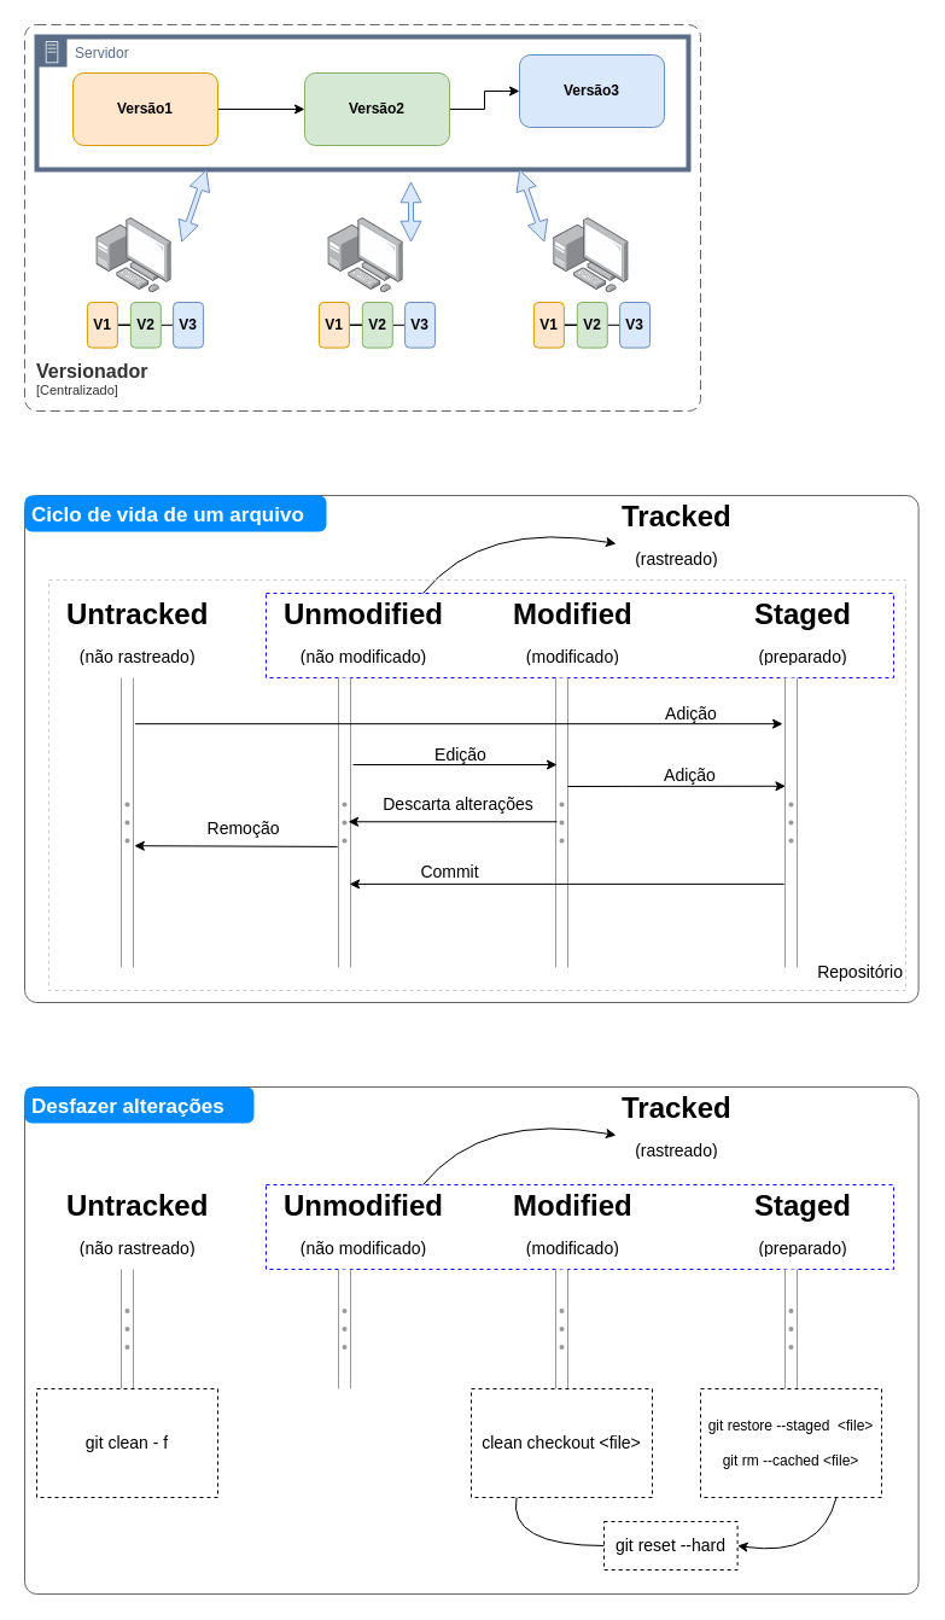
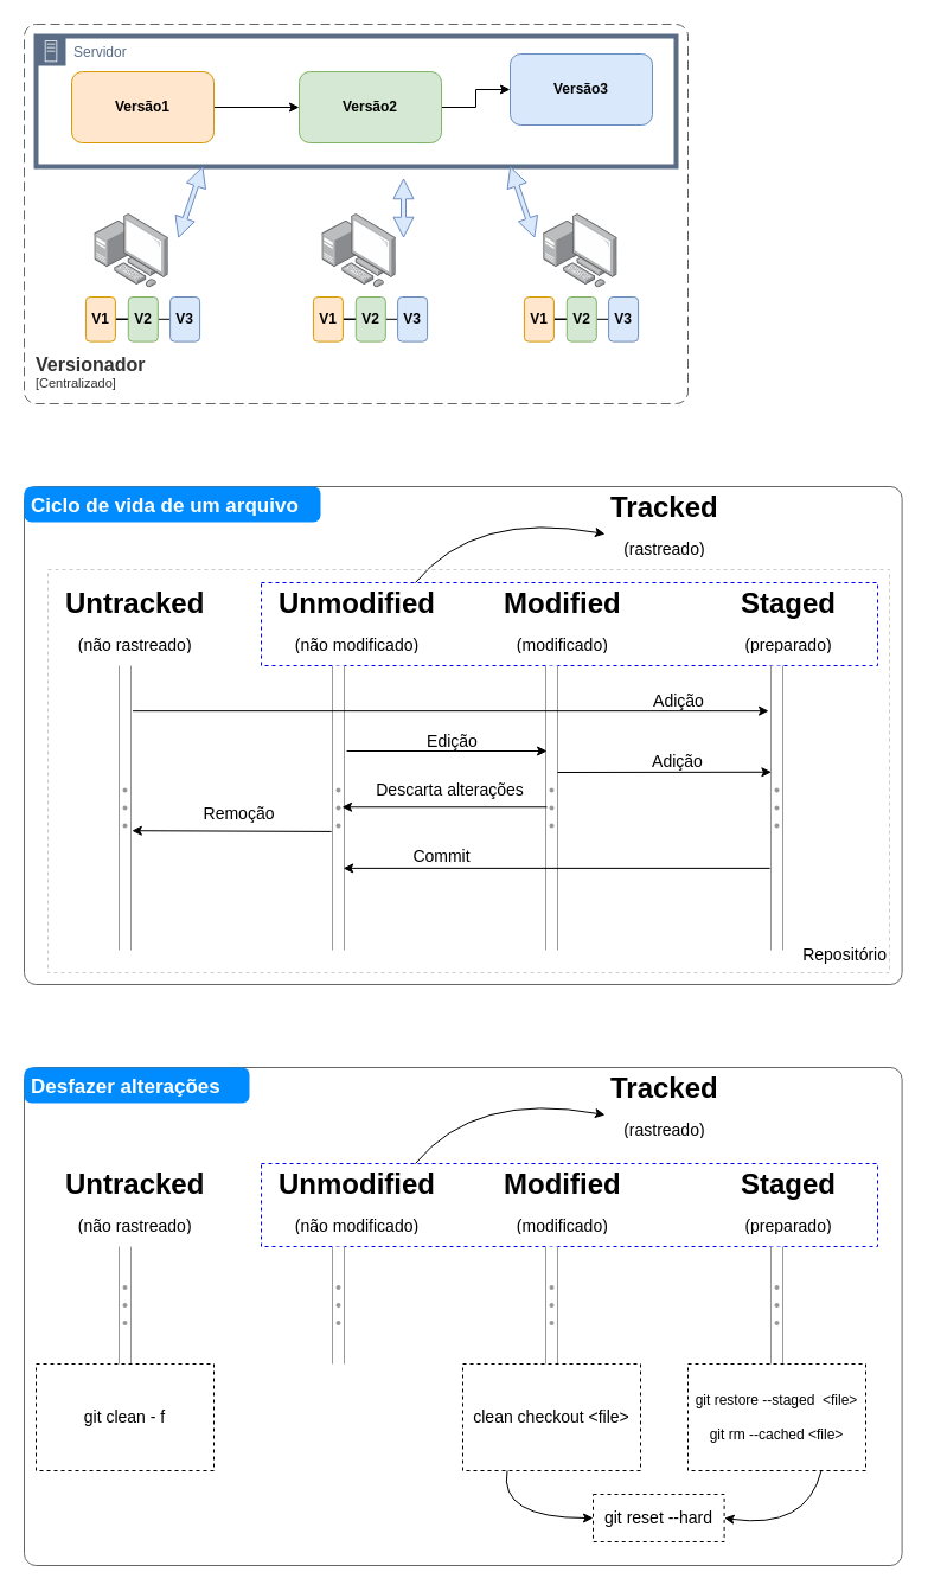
- <mxCell id="74" value="" style="curved=1;endArrow=none;html=1;rounded=0;sketch=0;fontSize=14;jumpSize=4;exitX=0.25;exitY=1;exitDx=0;exitDy=0;entryX=0;entryY=0.5;entryDx=0;entryDy=0;" edge="1" parent="57" source="71" target="73"><mxGeometry width="50" height="50" relative="1" as="geometry"><mxPoint x="210" y="381" as="sourcePoint" /><mxPoint x="370" y="340" as="targetPoint" /><Array as="points"><mxPoint x="400" y="390" /></Array></mxGeometry></mxCell>
+ <mxCell id="74" value="" style="curved=1;endArrow=classic;html=1;rounded=0;sketch=0;fontSize=14;jumpSize=4;exitX=0.25;exitY=1;exitDx=0;exitDy=0;entryX=0;entryY=0.5;entryDx=0;entryDy=0;" edge="1" parent="57" source="71" target="73"><mxGeometry width="50" height="50" relative="1" as="geometry"><mxPoint x="210" y="381" as="sourcePoint" /><mxPoint x="370" y="340" as="targetPoint" /><Array as="points"><mxPoint x="400" y="390" /></Array></mxGeometry></mxCell>
